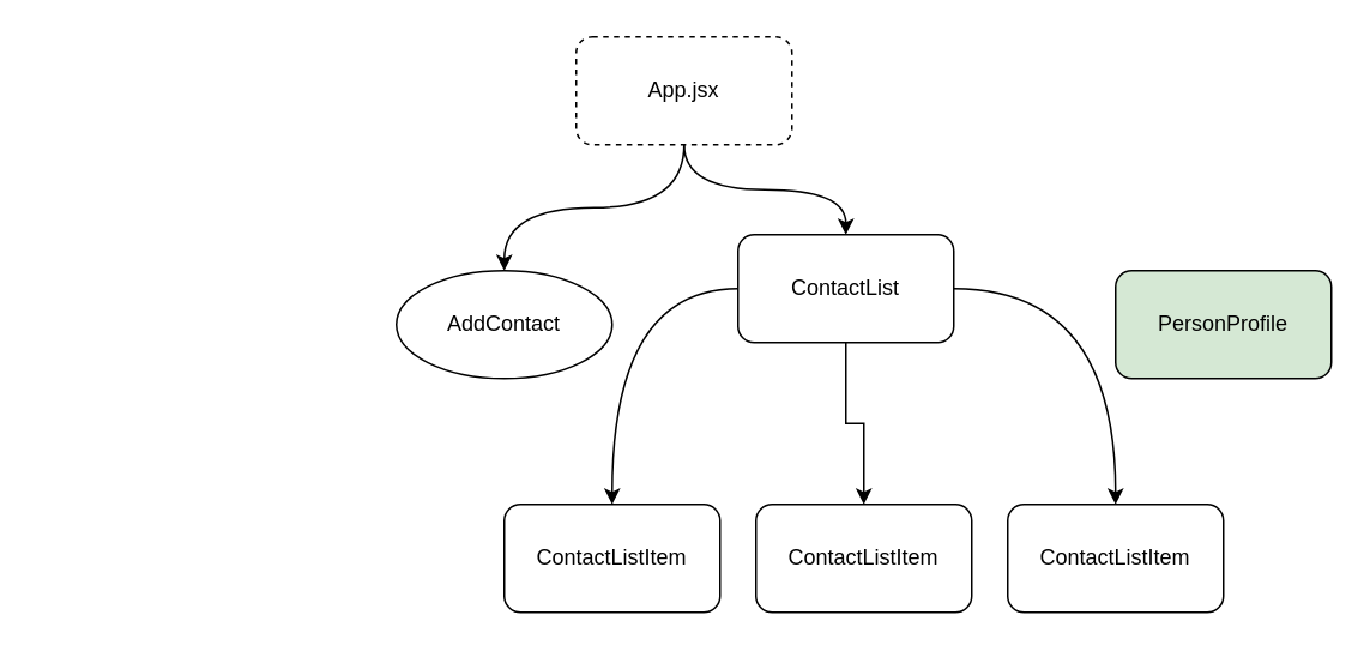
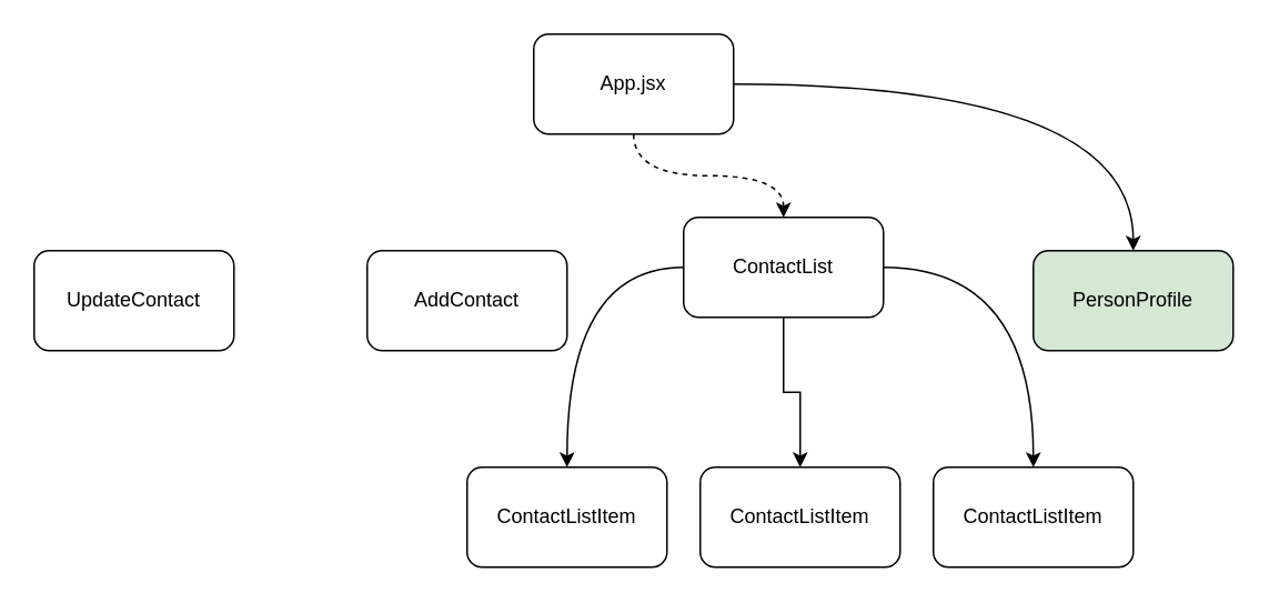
- <mxCell id="5" value="App.jsx" style="rounded=1;whiteSpace=wrap;html=1;dashed=1;" parent="1" vertex="1"><mxGeometry x="320" y="20" width="120" height="60" as="geometry" /></mxCell>
+ <mxCell id="5" value="App.jsx" style="rounded=1;whiteSpace=wrap;html=1;" parent="1" vertex="1"><mxGeometry x="320" y="20" width="120" height="60" as="geometry" /></mxCell>
+ <mxCell id="4" style="edgeStyle=orthogonalEdgeStyle;rounded=0;orthogonalLoop=1;jettySize=auto;html=1;entryX=0.5;entryY=0;entryDx=0;entryDy=0;curved=1;" edge="1" parent="1" source="5" target="15"><mxGeometry relative="1" as="geometry" /></mxCell>
- <mxCell id="3" style="edgeStyle=orthogonalEdgeStyle;rounded=0;orthogonalLoop=1;jettySize=auto;html=1;curved=1;" parent="1" source="5" target="10" edge="1"><mxGeometry relative="1" as="geometry" /></mxCell>
+ <mxCell id="3" style="edgeStyle=orthogonalEdgeStyle;rounded=0;orthogonalLoop=1;jettySize=auto;html=1;curved=1;dashed=1;" parent="1" source="5" target="10" edge="1"><mxGeometry relative="1" as="geometry" /></mxCell>
- <mxCell id="2" style="edgeStyle=orthogonalEdgeStyle;rounded=0;orthogonalLoop=1;jettySize=auto;html=1;curved=1;" parent="1" source="5" target="6" edge="1"><mxGeometry relative="1" as="geometry" /></mxCell>
+ <mxCell id="14" value="UpdateContact" style="rounded=1;whiteSpace=wrap;html=1;" vertex="1" parent="1"><mxGeometry x="20" y="150" width="120" height="60" as="geometry" /></mxCell>
- <mxCell id="6" value="AddContact" style="ellipse;whiteSpace=wrap;html=1;" parent="1" vertex="1"><mxGeometry x="220" y="150" width="120" height="60" as="geometry" /></mxCell>
+ <mxCell id="6" value="AddContact" style="rounded=1;whiteSpace=wrap;html=1;" parent="1" vertex="1"><mxGeometry x="220" y="150" width="120" height="60" as="geometry" /></mxCell>
